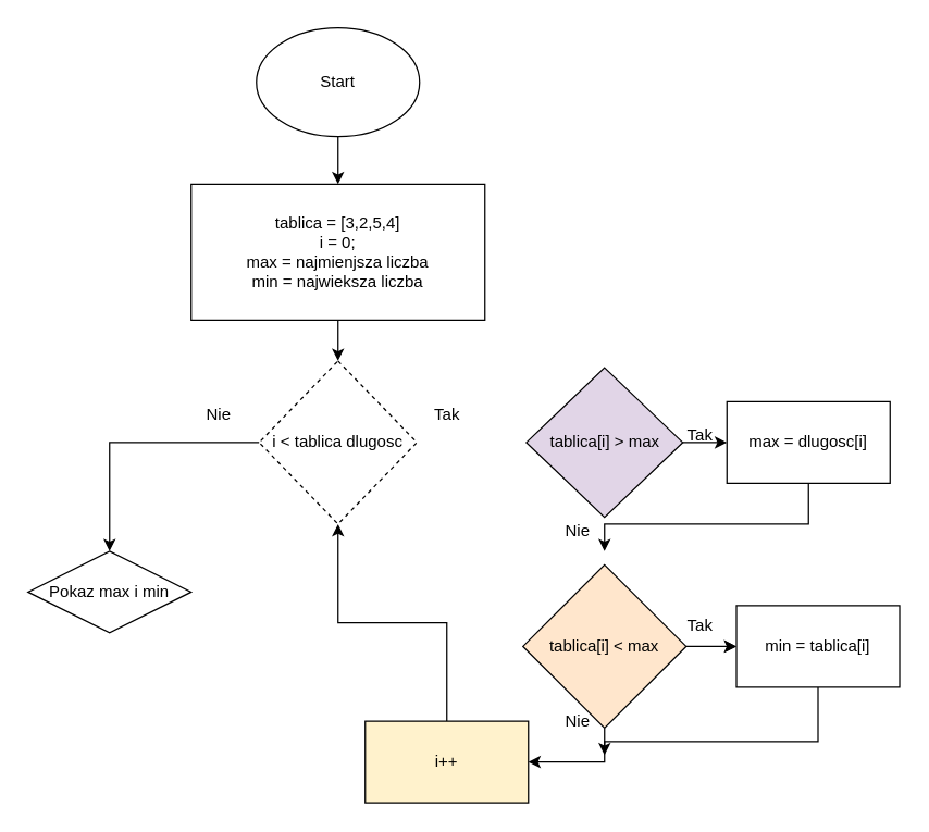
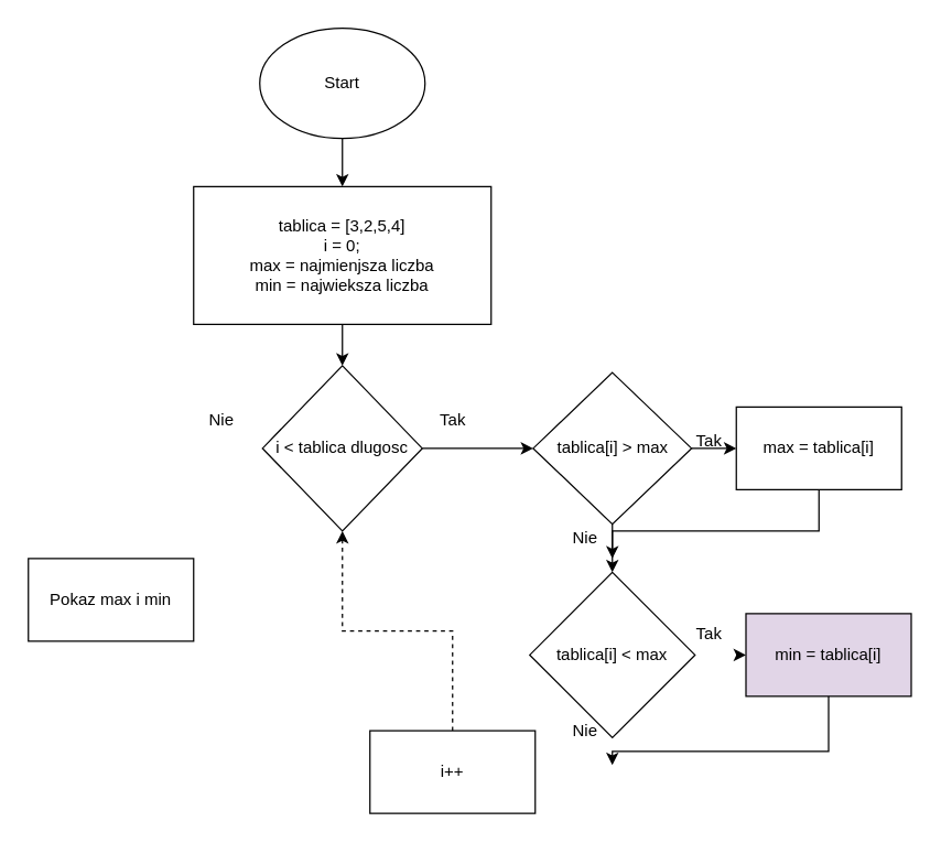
- <mxCell id="6" style="edgeStyle=orthogonalEdgeStyle;rounded=0;orthogonalLoop=1;jettySize=auto;html=1;entryX=0.5;entryY=0;entryDx=0;entryDy=0;" edge="1" parent="1" source="8" target="9"><mxGeometry relative="1" as="geometry" /></mxCell>
- <mxCell id="8" value="i &amp;lt; tablica dlugosc" style="rhombus;whiteSpace=wrap;html=1;dashed=1;" vertex="1" parent="1"><mxGeometry x="190" y="265" width="116" height="120" as="geometry" /></mxCell>
+ <mxCell id="8" value="i &amp;lt; tablica dlugosc" style="rhombus;whiteSpace=wrap;html=1;" vertex="1" parent="1"><mxGeometry x="190" y="265" width="116" height="120" as="geometry" /></mxCell>
+ <mxCell id="7" style="edgeStyle=orthogonalEdgeStyle;rounded=0;orthogonalLoop=1;jettySize=auto;html=1;entryX=0;entryY=0.5;entryDx=0;entryDy=0;" edge="1" parent="1" source="8" target="15"><mxGeometry relative="1" as="geometry" /></mxCell>
- <mxCell id="15" value="tablica[i] &amp;gt; max" style="rhombus;whiteSpace=wrap;html=1;fillColor=#e1d5e7;" vertex="1" parent="1"><mxGeometry x="386.5" y="270" width="115" height="110" as="geometry" /></mxCell>
+ <mxCell id="15" value="tablica[i] &amp;gt; max" style="rhombus;whiteSpace=wrap;html=1;" vertex="1" parent="1"><mxGeometry x="386.5" y="270" width="115" height="110" as="geometry" /></mxCell>
- <mxCell id="22" value="max = dlugosc[i]" style="whiteSpace=wrap;html=1;" vertex="1" parent="1"><mxGeometry x="534" y="295" width="120" height="60" as="geometry" /></mxCell>
+ <mxCell id="22" value="max = tablica[i]" style="whiteSpace=wrap;html=1;" vertex="1" parent="1"><mxGeometry x="534" y="295" width="120" height="60" as="geometry" /></mxCell>
+ <mxCell id="13" style="edgeStyle=orthogonalEdgeStyle;rounded=0;orthogonalLoop=1;jettySize=auto;html=1;entryX=0.5;entryY=0;entryDx=0;entryDy=0;" edge="1" parent="1" source="15" target="19"><mxGeometry relative="1" as="geometry" /></mxCell>
- <mxCell id="9" value="Pokaz max i min" style="rhombus;whiteSpace=wrap;html=1;" vertex="1" parent="1"><mxGeometry x="20" y="405" width="120" height="60" as="geometry" /></mxCell>
+ <mxCell id="9" value="Pokaz max i min" style="rounded=0;whiteSpace=wrap;html=1;" vertex="1" parent="1"><mxGeometry x="20" y="405" width="120" height="60" as="geometry" /></mxCell>
- <mxCell id="11" style="edgeStyle=orthogonalEdgeStyle;rounded=0;orthogonalLoop=1;jettySize=auto;html=1;entryX=0.5;entryY=1;entryDx=0;entryDy=0;" edge="1" parent="1" source="12" target="8"><mxGeometry relative="1" as="geometry" /></mxCell>
+ <mxCell id="11" style="edgeStyle=orthogonalEdgeStyle;rounded=0;orthogonalLoop=1;jettySize=auto;html=1;entryX=0.5;entryY=1;entryDx=0;entryDy=0;dashed=1;" edge="1" parent="1" source="12" target="8"><mxGeometry relative="1" as="geometry" /></mxCell>
- <mxCell id="19" value="tablica[i] &amp;lt; max" style="rhombus;whiteSpace=wrap;html=1;fillColor=#ffe6cc;" vertex="1" parent="1"><mxGeometry x="384" y="415" width="120" height="120" as="geometry" /></mxCell>
+ <mxCell id="19" value="tablica[i] &amp;lt; max" style="rhombus;whiteSpace=wrap;html=1;" vertex="1" parent="1"><mxGeometry x="384" y="415" width="120" height="120" as="geometry" /></mxCell>
- <mxCell id="18" style="edgeStyle=orthogonalEdgeStyle;rounded=0;orthogonalLoop=1;jettySize=auto;html=1;entryX=0;entryY=0.5;entryDx=0;entryDy=0;" edge="1" parent="1" source="19" target="24"><mxGeometry relative="1" as="geometry" /></mxCell>
- <mxCell id="24" value="min = tablica[i]" style="whiteSpace=wrap;html=1;" vertex="1" parent="1"><mxGeometry x="541" y="445" width="120" height="60" as="geometry" /></mxCell>
+ <mxCell id="24" value="min = tablica[i]" style="whiteSpace=wrap;html=1;fillColor=#e1d5e7;" vertex="1" parent="1"><mxGeometry x="541" y="445" width="120" height="60" as="geometry" /></mxCell>
- <mxCell id="12" value="i++" style="rounded=0;whiteSpace=wrap;html=1;fillColor=#fff2cc;" vertex="1" parent="1"><mxGeometry x="268" y="530" width="120" height="60" as="geometry" /></mxCell>
+ <mxCell id="12" value="i++" style="rounded=0;whiteSpace=wrap;html=1;" vertex="1" parent="1"><mxGeometry x="268" y="530" width="120" height="60" as="geometry" /></mxCell>
- <mxCell id="16" style="edgeStyle=orthogonalEdgeStyle;rounded=0;orthogonalLoop=1;jettySize=auto;html=1;entryX=1;entryY=0.5;entryDx=0;entryDy=0;" edge="1" parent="1" source="19" target="12"><mxGeometry relative="1" as="geometry" /></mxCell>
